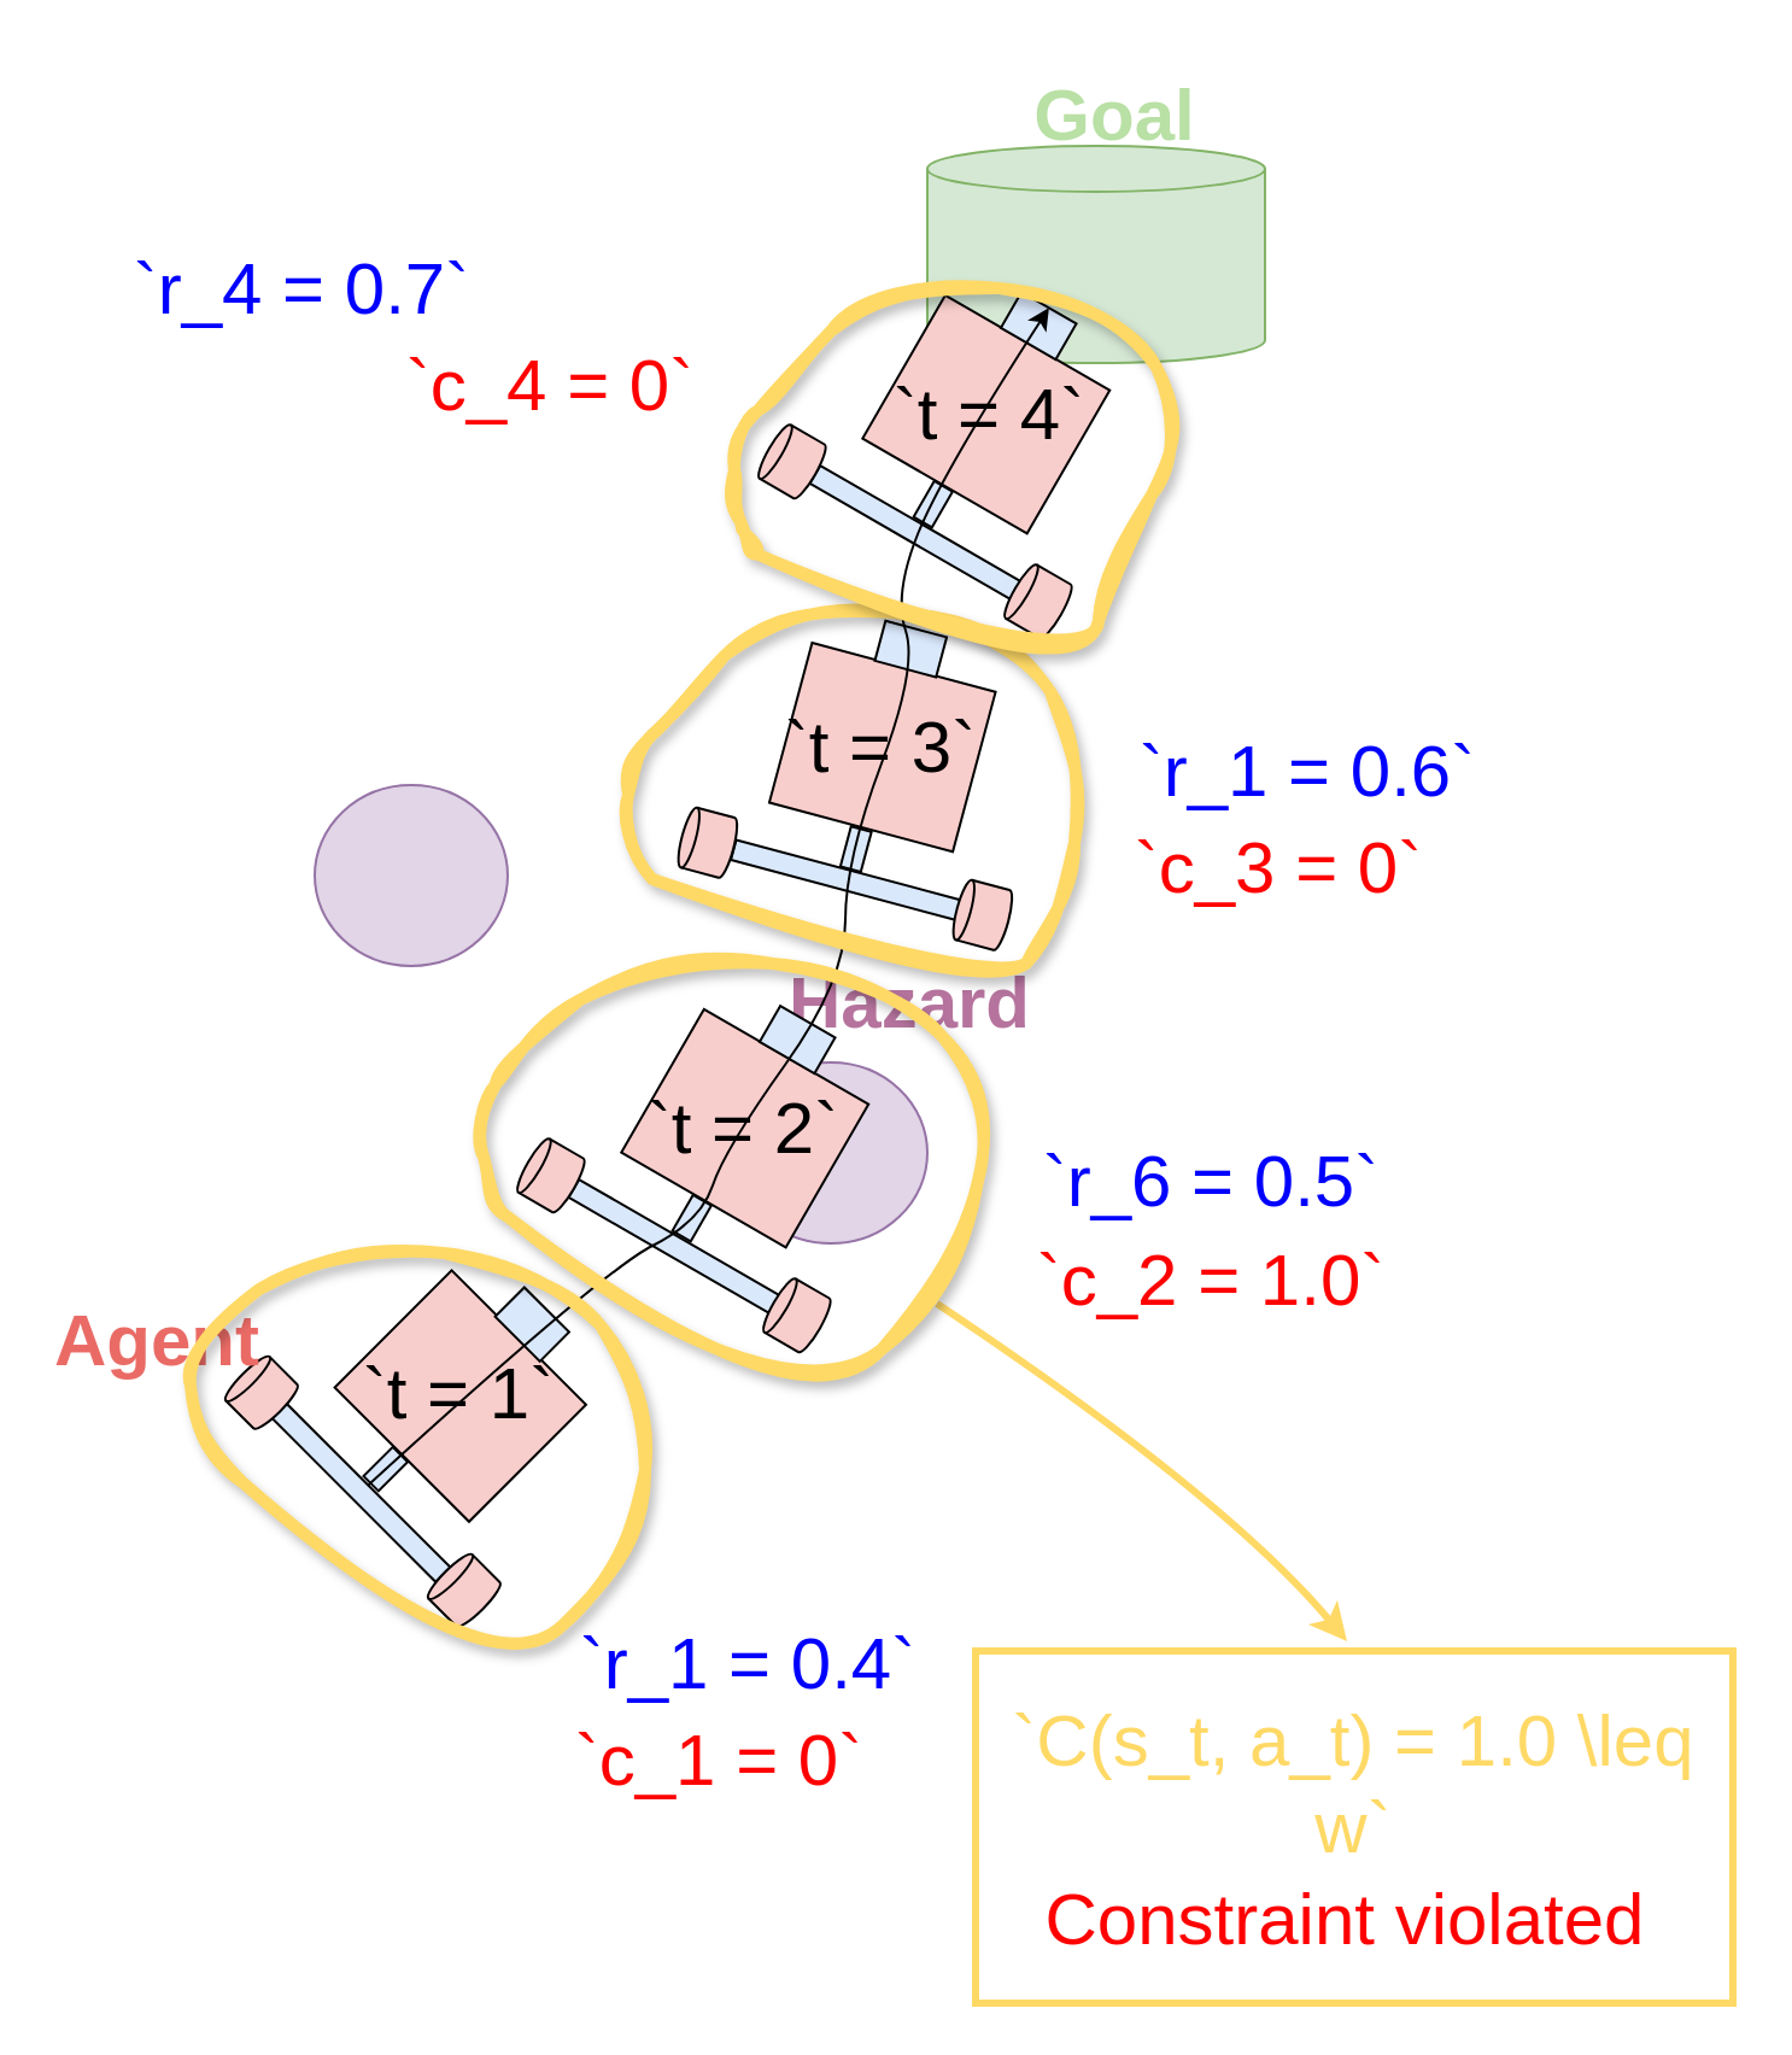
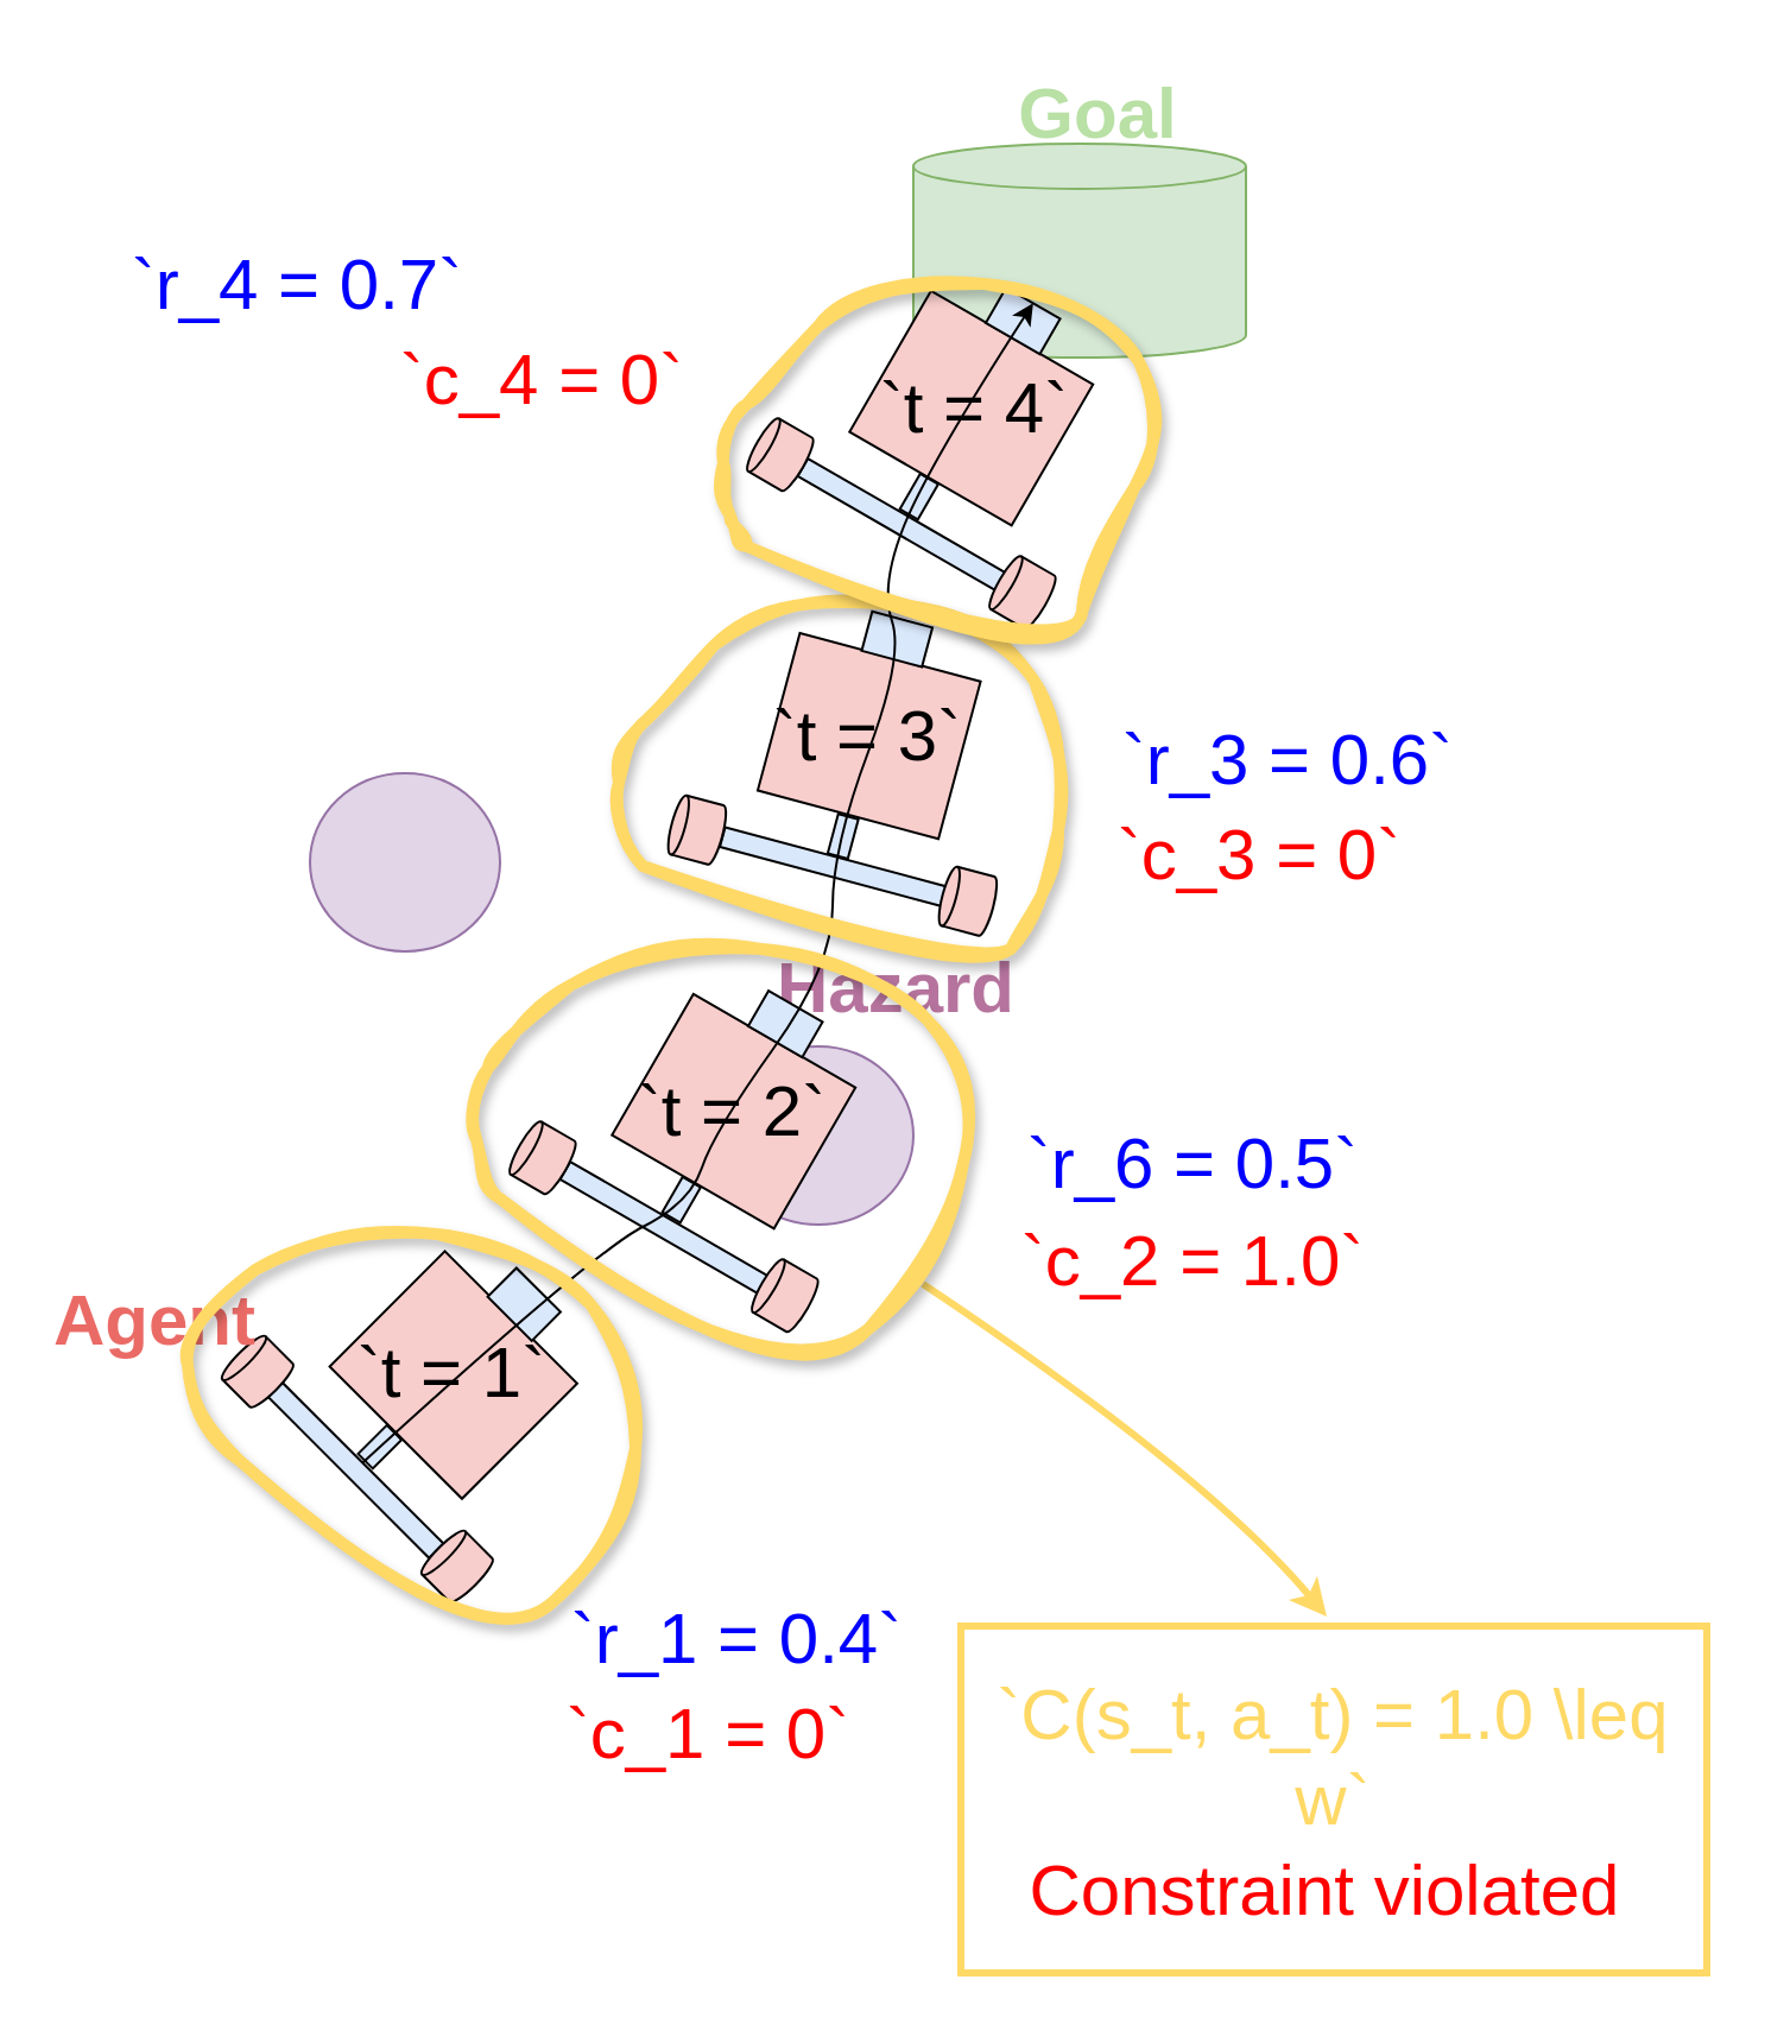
- <mxCell id="48" value="&lt;font style=&quot;font-weight: normal; color: rgb(0, 0, 255);&quot;&gt;`r_1 = 0.6`&lt;/font&gt;" style="text;html=1;align=center;verticalAlign=middle;whiteSpace=wrap;rounded=0;fontSize=30;fontColor=#B9E0A5;fontStyle=1" parent="1" vertex="1"><mxGeometry x="452" y="304" width="180" height="30" as="geometry" /></mxCell>
+ <mxCell id="48" value="&lt;font style=&quot;font-weight: normal; color: rgb(0, 0, 255);&quot;&gt;`r_3 = 0.6`&lt;/font&gt;" style="text;html=1;align=center;verticalAlign=middle;whiteSpace=wrap;rounded=0;fontSize=30;fontColor=#B9E0A5;fontStyle=1" parent="1" vertex="1"><mxGeometry x="452" y="304" width="180" height="30" as="geometry" /></mxCell>
